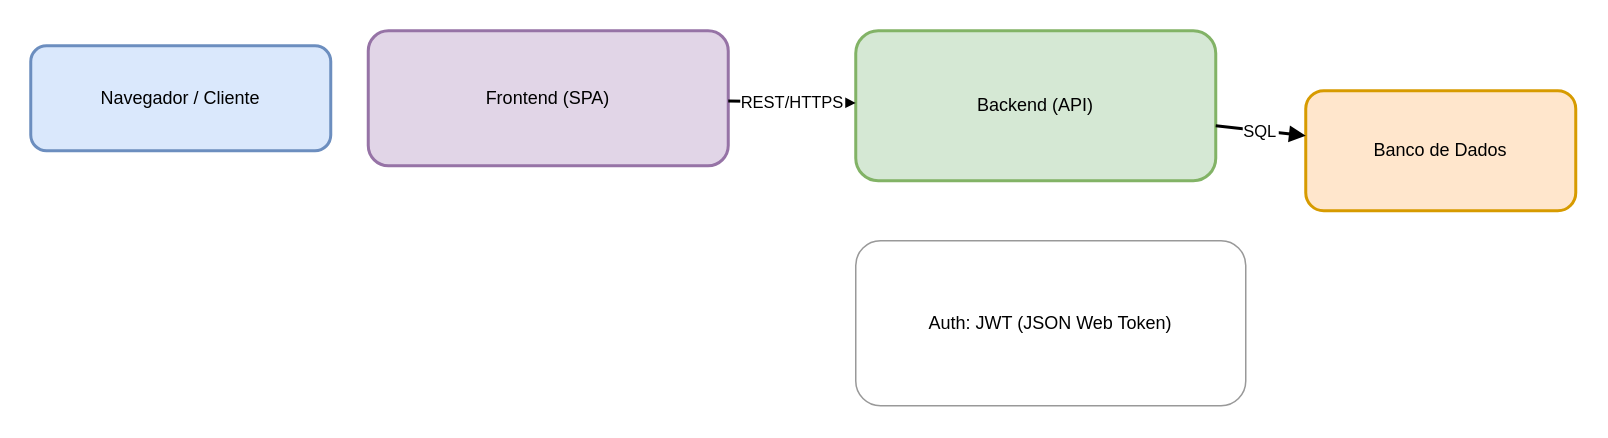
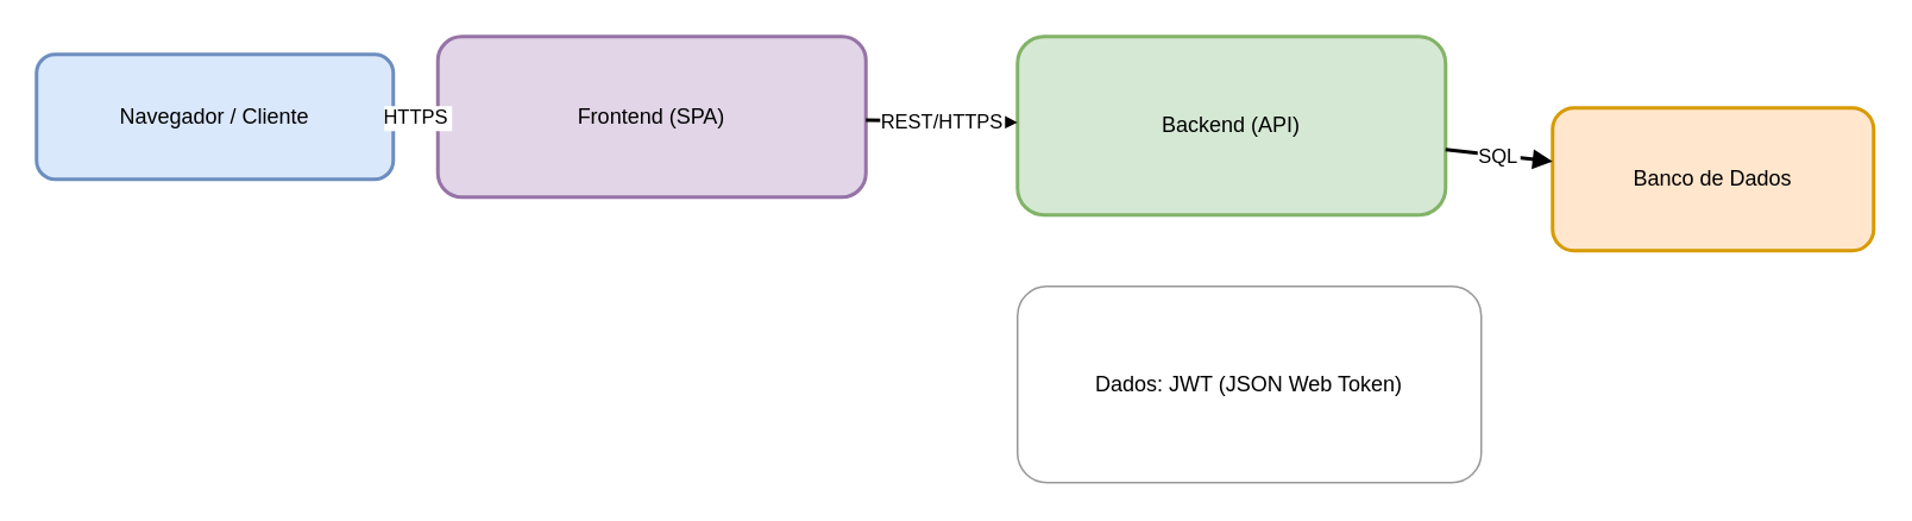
+ <mxCell id="7" value="HTTPS" style="endArrow=block;endFill=1;strokeWidth=2;" parent="1" source="2" target="3" edge="1"><mxGeometry relative="1" as="geometry" /></mxCell>
- <mxCell id="6" value="Auth: JWT (JSON Web Token)" style="rounded=1;whiteSpace=wrap;html=1;strokeWidth=1;fillColor=#ffffff;strokeColor=#999999;" parent="1" vertex="1"><mxGeometry x="570" y="160" width="260" height="110" as="geometry" /></mxCell>
+ <mxCell id="6" value="Dados: JWT (JSON Web Token)" style="rounded=1;whiteSpace=wrap;html=1;strokeWidth=1;fillColor=#ffffff;strokeColor=#999999;" parent="1" vertex="1"><mxGeometry x="570" y="160" width="260" height="110" as="geometry" /></mxCell>
